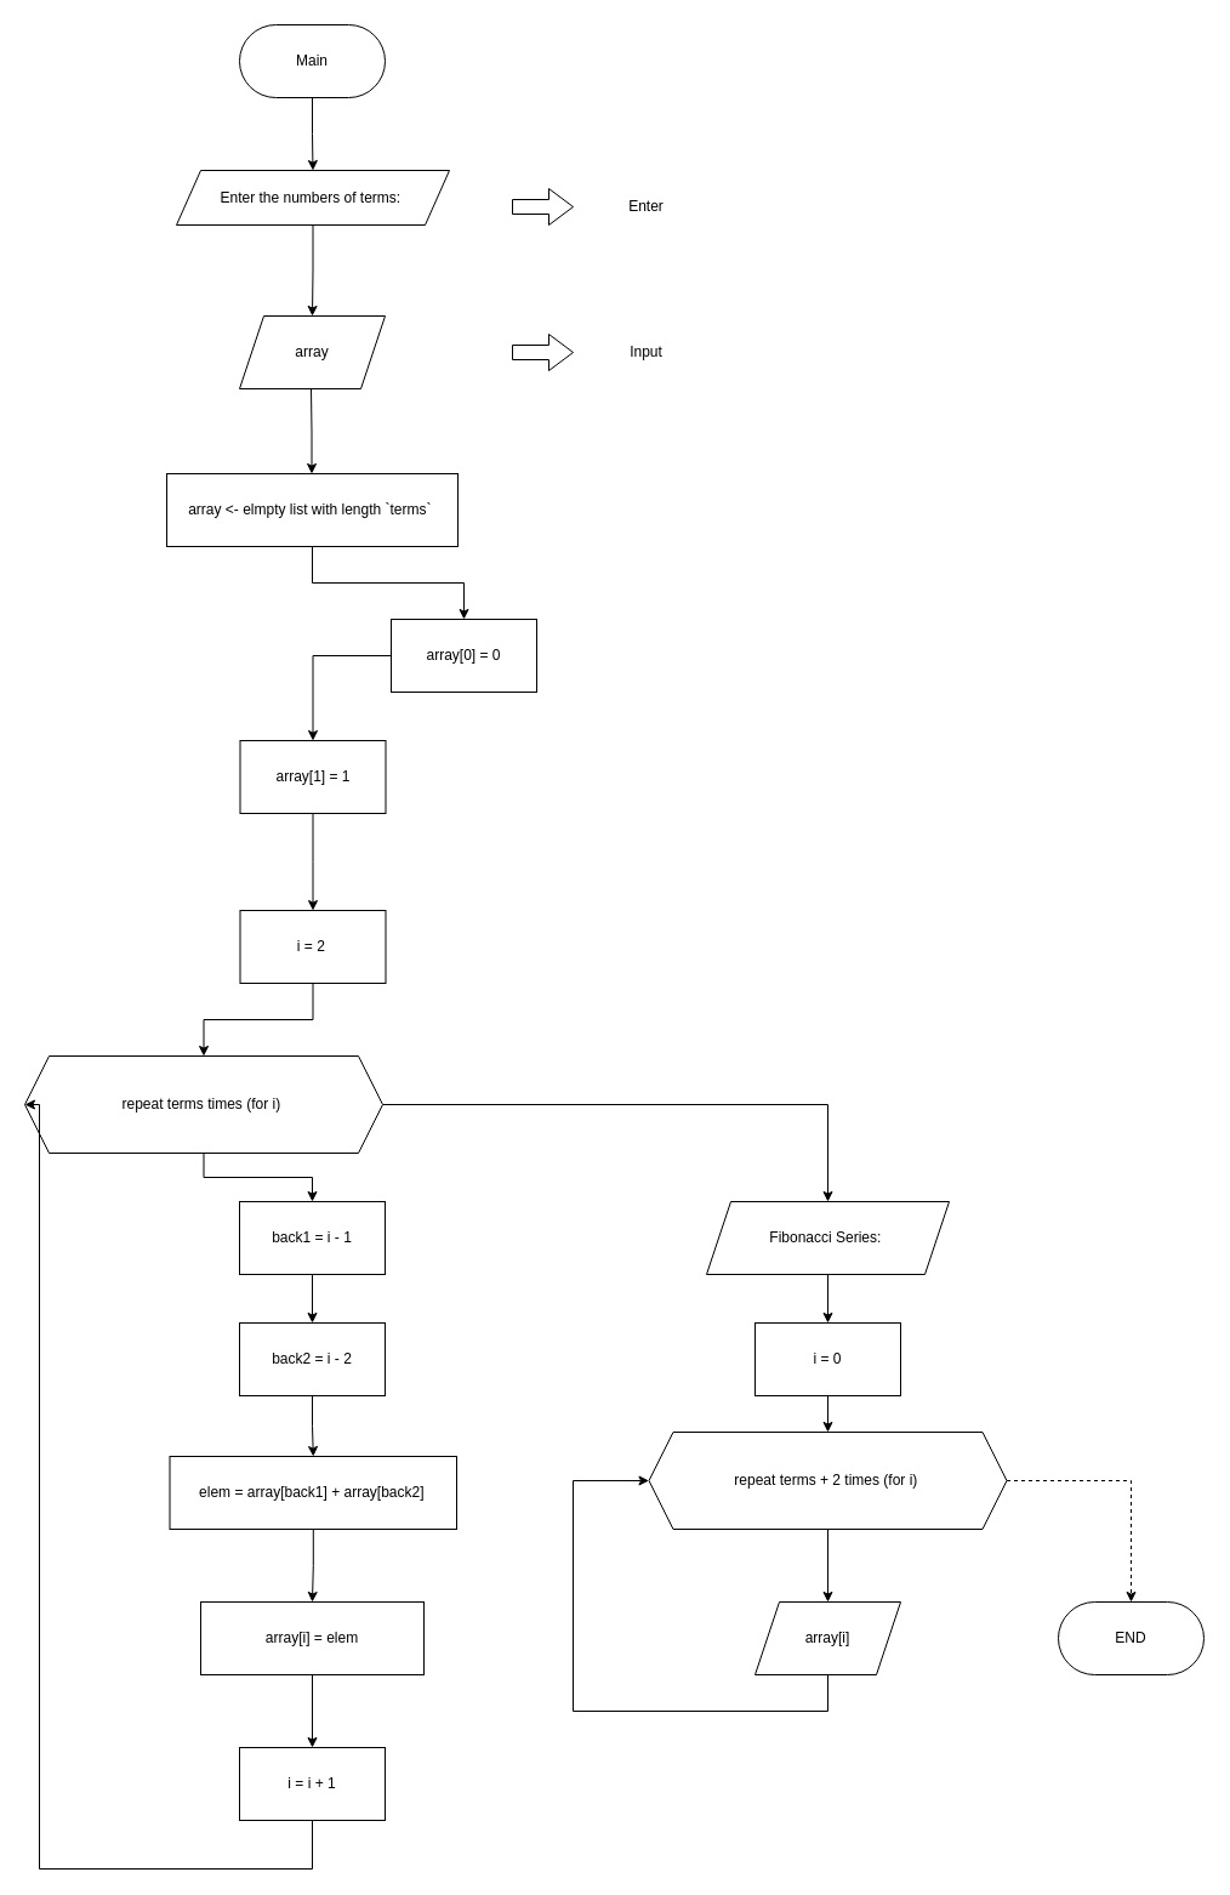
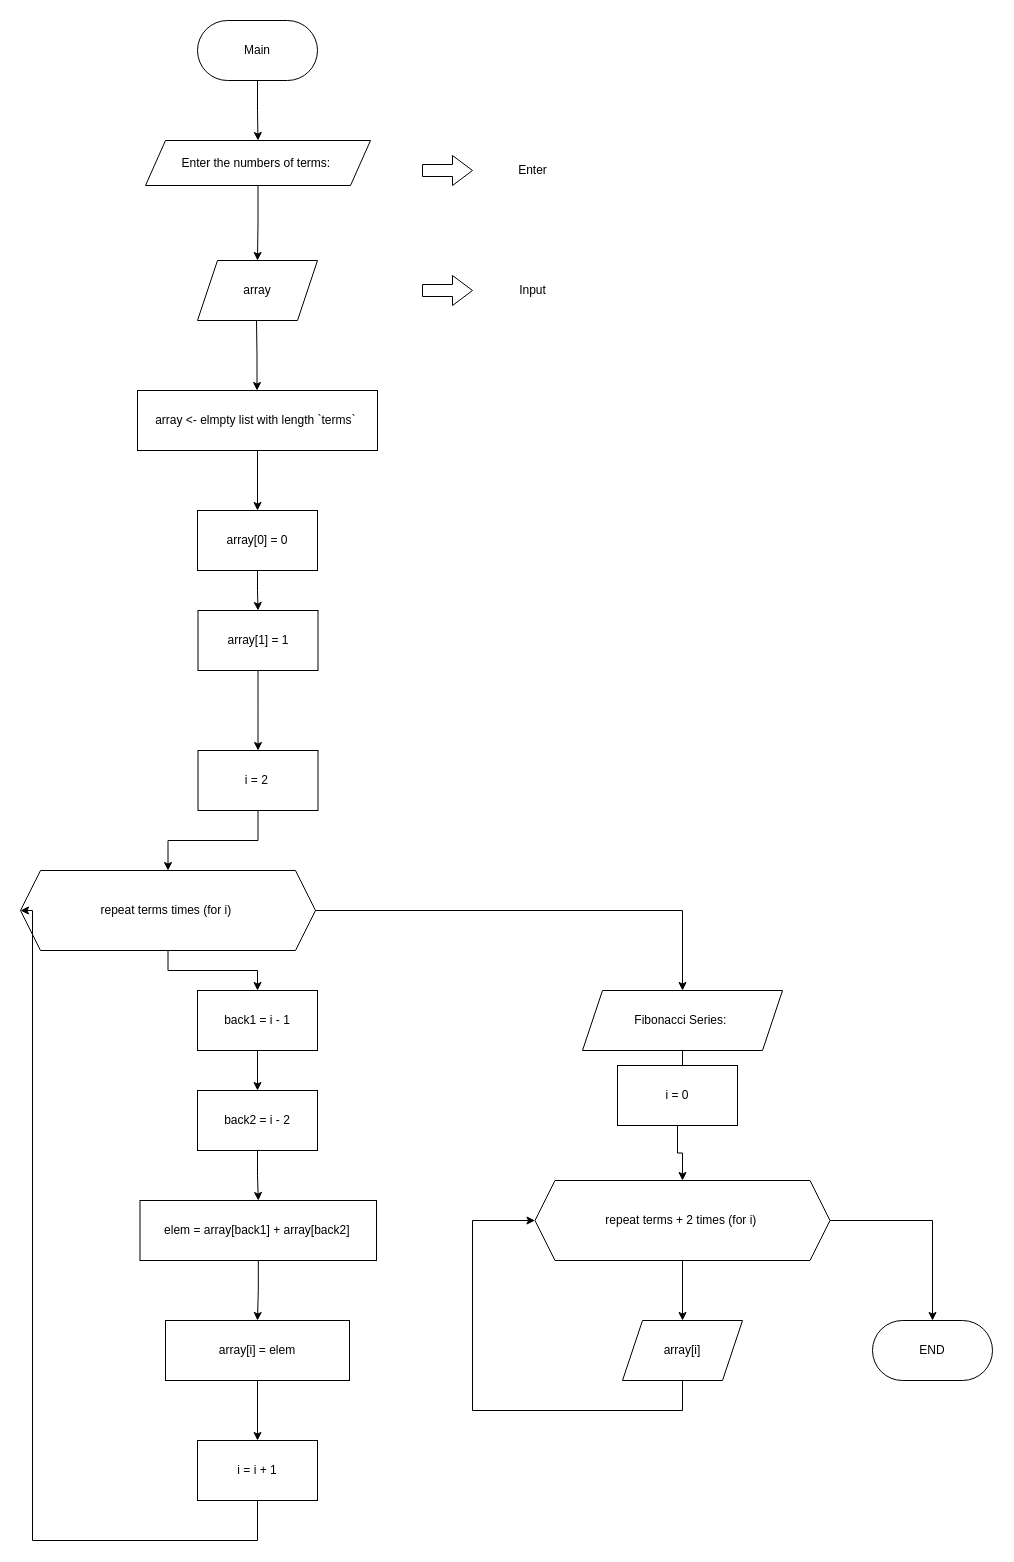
- <mxCell id="15" value="array[0] = 0" style="rounded=0;whiteSpace=wrap;html=1;" vertex="1" parent="1"><mxGeometry x="322" y="510" width="120" height="60" as="geometry" /></mxCell>
+ <mxCell id="15" value="array[0] = 0" style="rounded=0;whiteSpace=wrap;html=1;" vertex="1" parent="1"><mxGeometry x="197" y="510" width="120" height="60" as="geometry" /></mxCell>
- <mxCell id="39" value="i = 0" style="rounded=0;whiteSpace=wrap;html=1;" vertex="1" parent="1"><mxGeometry x="622" y="1090" width="120" height="60" as="geometry" /></mxCell>
+ <mxCell id="39" value="i = 0" style="rounded=0;whiteSpace=wrap;html=1;" vertex="1" parent="1"><mxGeometry x="617" y="1065" width="120" height="60" as="geometry" /></mxCell>
- <mxCell id="36" style="edgeStyle=orthogonalEdgeStyle;rounded=0;orthogonalLoop=1;jettySize=auto;html=1;dashed=1;" edge="1" parent="1" source="37" target="42"><mxGeometry relative="1" as="geometry" /></mxCell>
+ <mxCell id="36" style="edgeStyle=orthogonalEdgeStyle;rounded=0;orthogonalLoop=1;jettySize=auto;html=1;" edge="1" parent="1" source="37" target="42"><mxGeometry relative="1" as="geometry" /></mxCell>
